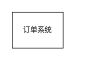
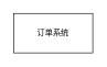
- <mxCell id="2" value="订单系统" style="rounded=0;whiteSpace=wrap;html=1;" parent="1" vertex="1"><mxGeometry x="20" y="20" width="85" height="60" as="geometry" /></mxCell>
+ <mxCell id="2" value="订单系统" style="rounded=0;whiteSpace=wrap;html=1;" parent="1" vertex="1"><mxGeometry x="20" y="20" width="120" height="60" as="geometry" /></mxCell>
